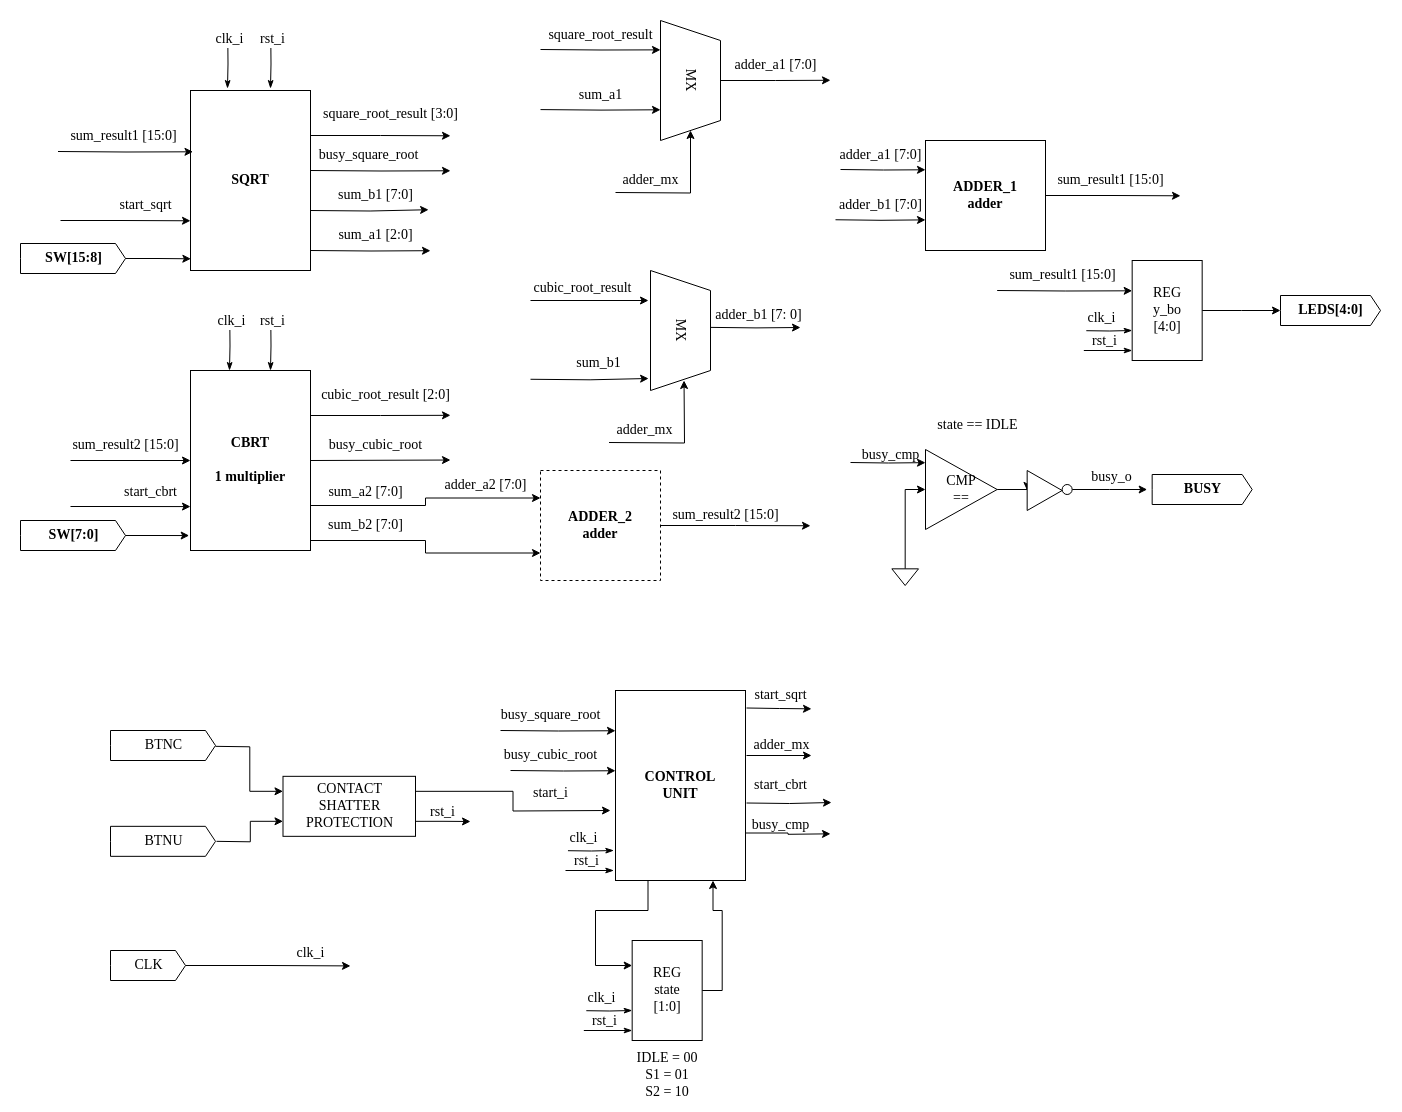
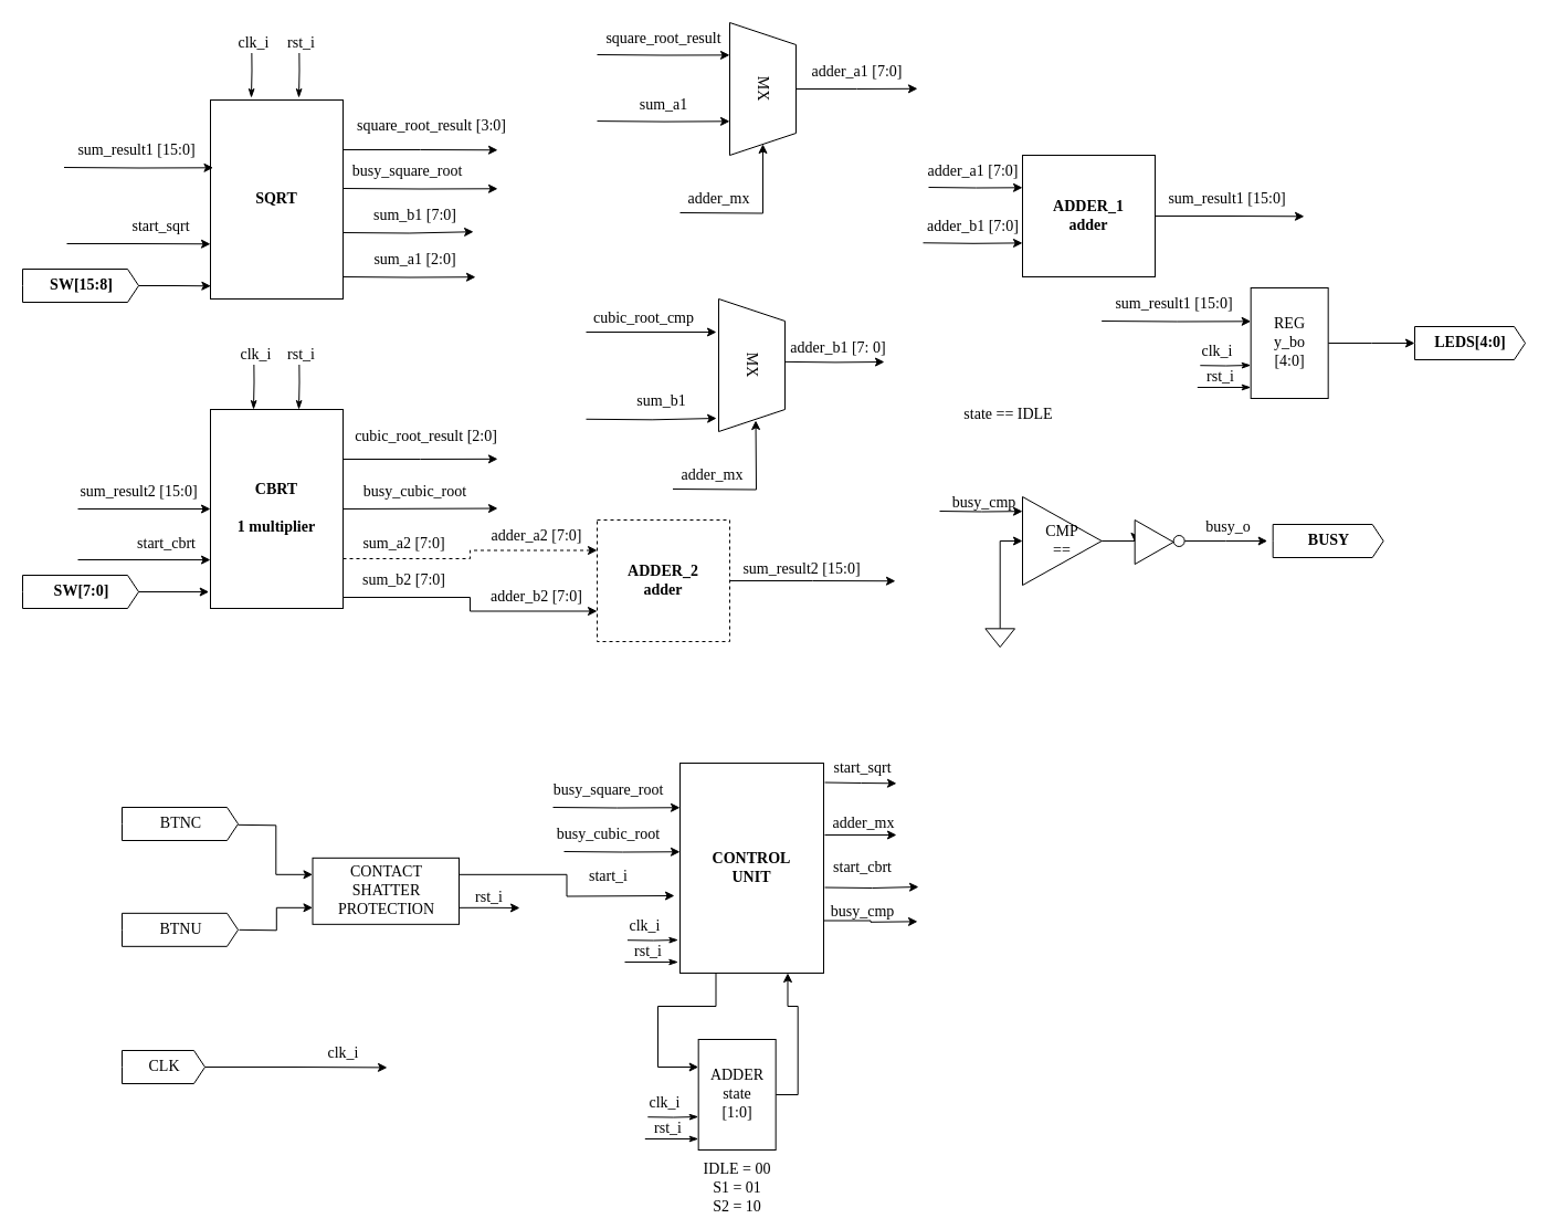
- <mxCell id="39" value="cubic_root_result" style="text;html=1;align=center;verticalAlign=middle;resizable=0;points=[];autosize=1;strokeColor=none;fillColor=none;fontFamily=Times New Roman;fontSize=14;" parent="1" vertex="1"><mxGeometry x="522" y="273" width="120" height="30" as="geometry" /></mxCell>
+ <mxCell id="39" value="cubic_root_cmp" style="text;html=1;align=center;verticalAlign=middle;resizable=0;points=[];autosize=1;strokeColor=none;fillColor=none;fontFamily=Times New Roman;fontSize=14;" parent="1" vertex="1"><mxGeometry x="522" y="273" width="120" height="30" as="geometry" /></mxCell>
- <mxCell id="69" value="state == IDLE" style="text;html=1;align=center;verticalAlign=middle;resizable=0;points=[];autosize=1;strokeColor=none;fillColor=none;fontFamily=Times New Roman;fontSize=14;" parent="1" vertex="1"><mxGeometry x="926.67" y="410" width="100" height="30" as="geometry" /></mxCell>
+ <mxCell id="69" value="state == IDLE" style="text;html=1;align=center;verticalAlign=middle;resizable=0;points=[];autosize=1;strokeColor=none;fillColor=none;fontFamily=Times New Roman;fontSize=14;" parent="1" vertex="1"><mxGeometry x="861.67" y="360" width="100" height="30" as="geometry" /></mxCell>
- <mxCell id="7" style="edgeStyle=orthogonalEdgeStyle;rounded=0;orthogonalLoop=1;jettySize=auto;html=1;exitX=1;exitY=0.75;exitDx=0;exitDy=0;entryX=0;entryY=0.25;entryDx=0;entryDy=0;fontFamily=Times New Roman;fontSize=14;" parent="1" source="10" target="20" edge="1"><mxGeometry relative="1" as="geometry" /></mxCell>
+ <mxCell id="7" style="edgeStyle=orthogonalEdgeStyle;rounded=0;orthogonalLoop=1;jettySize=auto;html=1;exitX=1;exitY=0.75;exitDx=0;exitDy=0;entryX=0;entryY=0.25;entryDx=0;entryDy=0;fontFamily=Times New Roman;fontSize=14;dashed=1;" parent="1" source="10" target="20" edge="1"><mxGeometry relative="1" as="geometry" /></mxCell>
+ <mxCell id="53" value="adder_b2 [7:0]" style="text;html=1;align=center;verticalAlign=middle;resizable=0;points=[];autosize=1;strokeColor=none;fillColor=none;fontFamily=Times New Roman;fontSize=14;" parent="1" vertex="1"><mxGeometry x="430" y="525" width="110" height="30" as="geometry" /></mxCell>
- <mxCell id="46" value="&lt;div style=&quot;font-size: 14px;&quot;&gt;REG&lt;/div&gt;&lt;div style=&quot;font-size: 14px;&quot;&gt;state&lt;/div&gt;&lt;div style=&quot;font-size: 14px;&quot;&gt;[1:0]&lt;/div&gt;" style="rounded=0;whiteSpace=wrap;html=1;fontFamily=Times New Roman;fontSize=14;" parent="1" vertex="1"><mxGeometry x="631.67" y="940" width="70" height="100" as="geometry" /></mxCell>
+ <mxCell id="46" value="&lt;div style=&quot;font-size: 14px;&quot;&gt;ADDER&lt;/div&gt;&lt;div style=&quot;font-size: 14px;&quot;&gt;state&lt;/div&gt;&lt;div style=&quot;font-size: 14px;&quot;&gt;[1:0]&lt;/div&gt;" style="rounded=0;whiteSpace=wrap;html=1;fontFamily=Times New Roman;fontSize=14;" parent="1" vertex="1"><mxGeometry x="631.67" y="940" width="70" height="100" as="geometry" /></mxCell>
